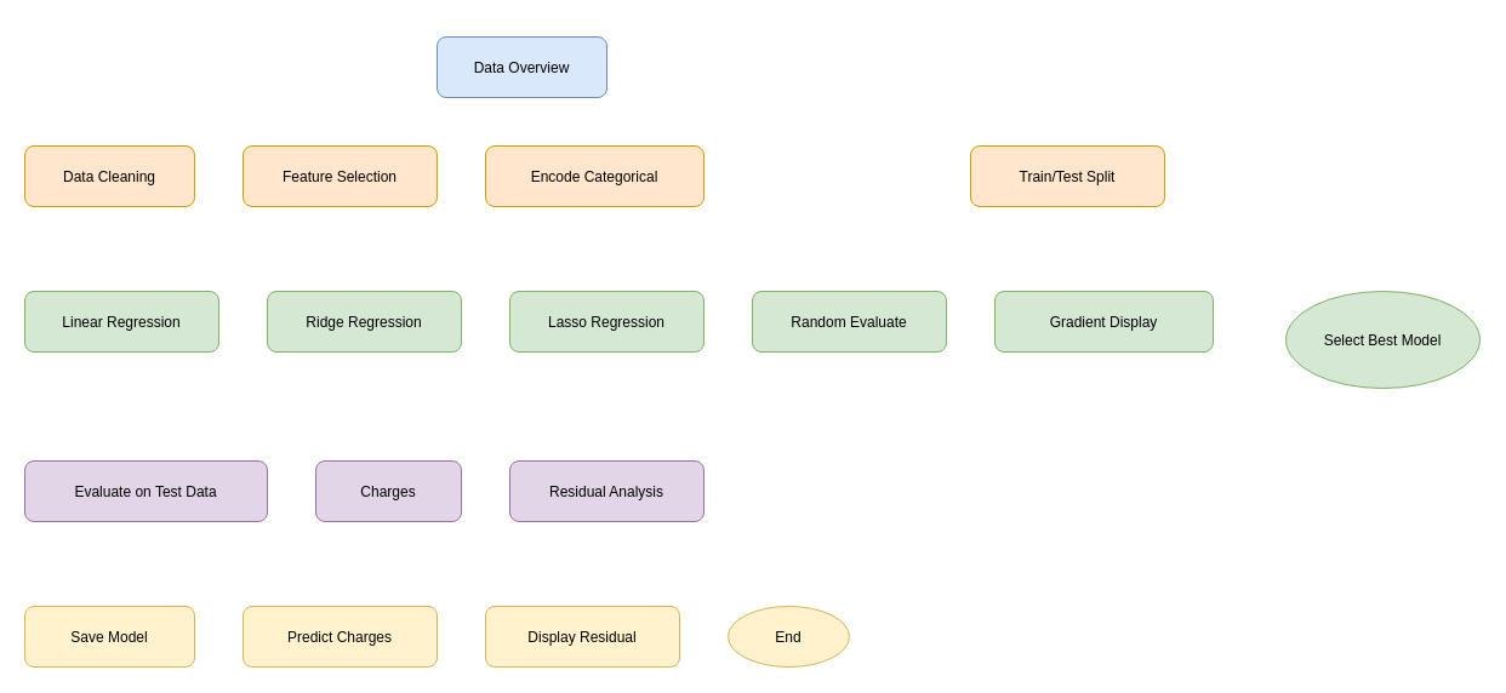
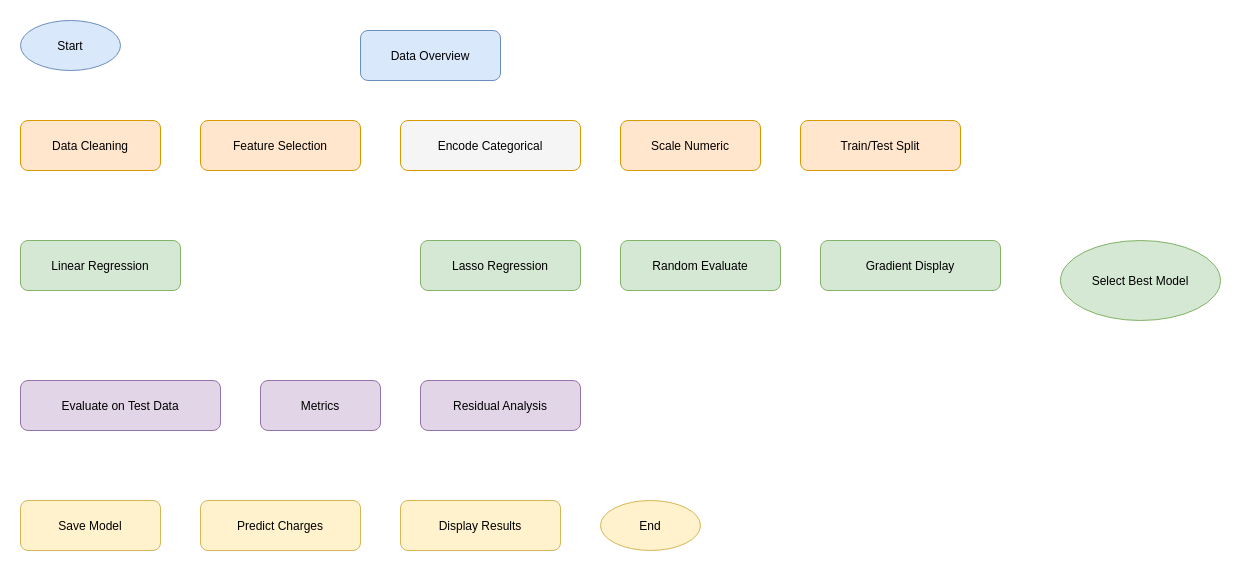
+ <mxCell id="2" value="Start" style="ellipse;fillColor=#dae8fc;strokeColor=#6c8ebf;" vertex="1" parent="1"><mxGeometry x="20" y="20" width="100" height="50" as="geometry" /></mxCell>
- <mxCell id="6" value="Encode Categorical" style="rounded=1;fillColor=#ffe6cc;strokeColor=#d79b00;" vertex="1" parent="1"><mxGeometry x="400" y="120" width="180" height="50" as="geometry" /></mxCell>
+ <mxCell id="6" value="Encode Categorical" style="rounded=1;fillColor=#f5f5f5;strokeColor=#d79b00;" vertex="1" parent="1"><mxGeometry x="400" y="120" width="180" height="50" as="geometry" /></mxCell>
+ <mxCell id="7" value="Scale Numeric" style="rounded=1;fillColor=#ffe6cc;strokeColor=#d79b00;" vertex="1" parent="1"><mxGeometry x="620" y="120" width="140" height="50" as="geometry" /></mxCell>
- <mxCell id="10" value="Ridge Regression" style="rounded=1;fillColor=#d5e8d4;strokeColor=#82b366;" vertex="1" parent="1"><mxGeometry x="220" y="240" width="160" height="50" as="geometry" /></mxCell>
- <mxCell id="16" value="Charges" style="rounded=1;fillColor=#e1d5e7;strokeColor=#9673a6;" vertex="1" parent="1"><mxGeometry x="260" y="380" width="120" height="50" as="geometry" /></mxCell>
+ <mxCell id="16" value="Metrics" style="rounded=1;fillColor=#e1d5e7;strokeColor=#9673a6;" vertex="1" parent="1"><mxGeometry x="260" y="380" width="120" height="50" as="geometry" /></mxCell>
- <mxCell id="20" value="Display Residual" style="rounded=1;fillColor=#fff2cc;strokeColor=#d6b656;" vertex="1" parent="1"><mxGeometry x="400" y="500" width="160" height="50" as="geometry" /></mxCell>
+ <mxCell id="20" value="Display Results" style="rounded=1;fillColor=#fff2cc;strokeColor=#d6b656;" vertex="1" parent="1"><mxGeometry x="400" y="500" width="160" height="50" as="geometry" /></mxCell>
